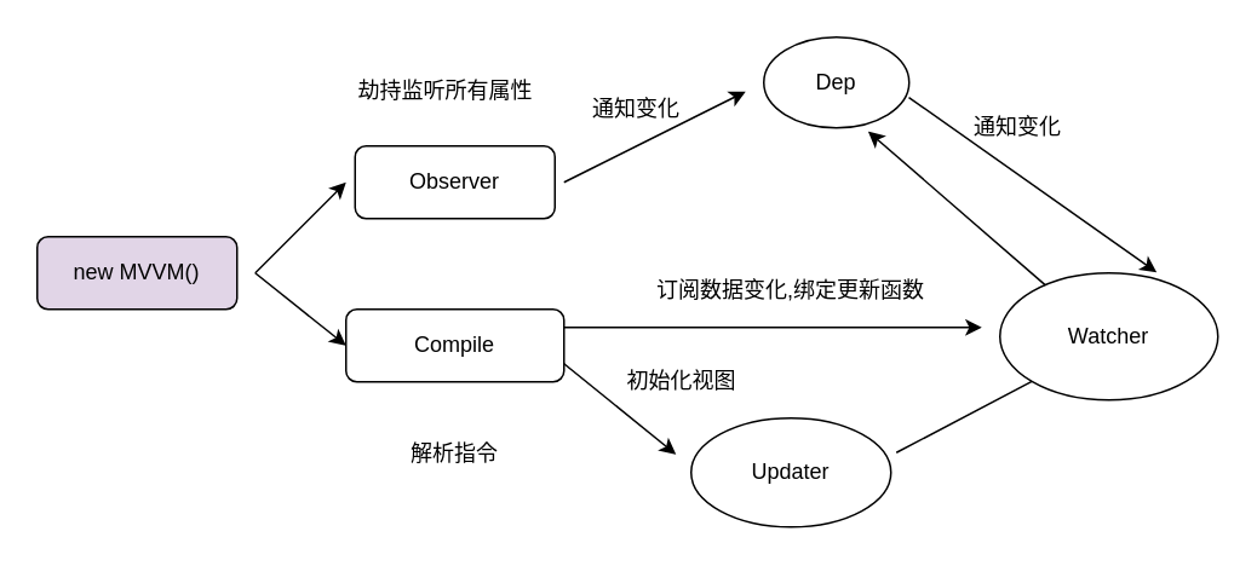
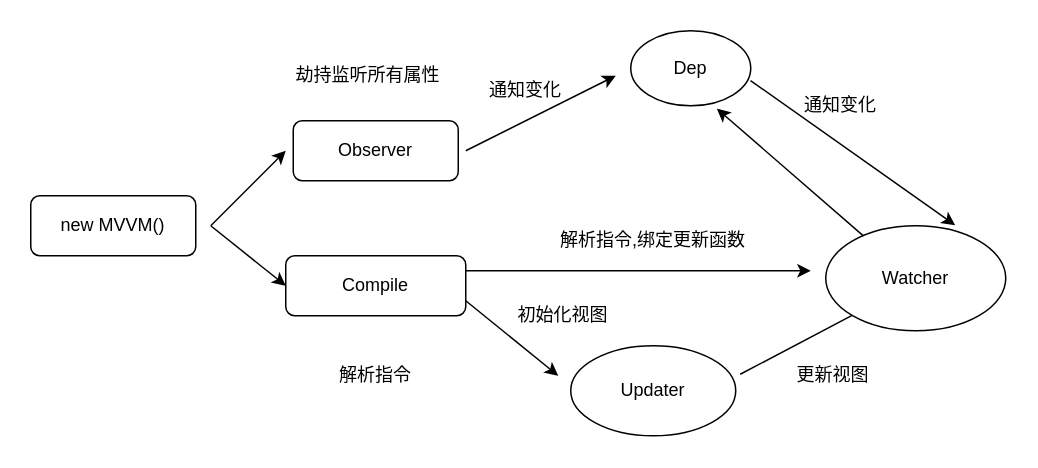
- <mxCell id="2" value="new MVVM()" style="rounded=1;whiteSpace=wrap;html=1;fillColor=#e1d5e7;" vertex="1" parent="1"><mxGeometry x="20" y="130" width="110" height="40" as="geometry" /></mxCell>
+ <mxCell id="2" value="new MVVM()" style="rounded=1;whiteSpace=wrap;html=1;" vertex="1" parent="1"><mxGeometry x="20" y="130" width="110" height="40" as="geometry" /></mxCell>
- <mxCell id="16" value="订阅数据变化,绑定更新函数&lt;br&gt;" style="text;html=1;strokeColor=none;fillColor=none;align=center;verticalAlign=middle;whiteSpace=wrap;rounded=0;" vertex="1" parent="1"><mxGeometry x="360" y="150" width="150" height="20" as="geometry" /></mxCell>
+ <mxCell id="16" value="解析指令,绑定更新函数&lt;br&gt;" style="text;html=1;strokeColor=none;fillColor=none;align=center;verticalAlign=middle;whiteSpace=wrap;rounded=0;" vertex="1" parent="1"><mxGeometry x="360" y="150" width="150" height="20" as="geometry" /></mxCell>
+ <mxCell id="19" value="更新视图&lt;br&gt;" style="text;html=1;strokeColor=none;fillColor=none;align=center;verticalAlign=middle;whiteSpace=wrap;rounded=0;" vertex="1" parent="1"><mxGeometry x="520" y="240" width="70" height="20" as="geometry" /></mxCell>
